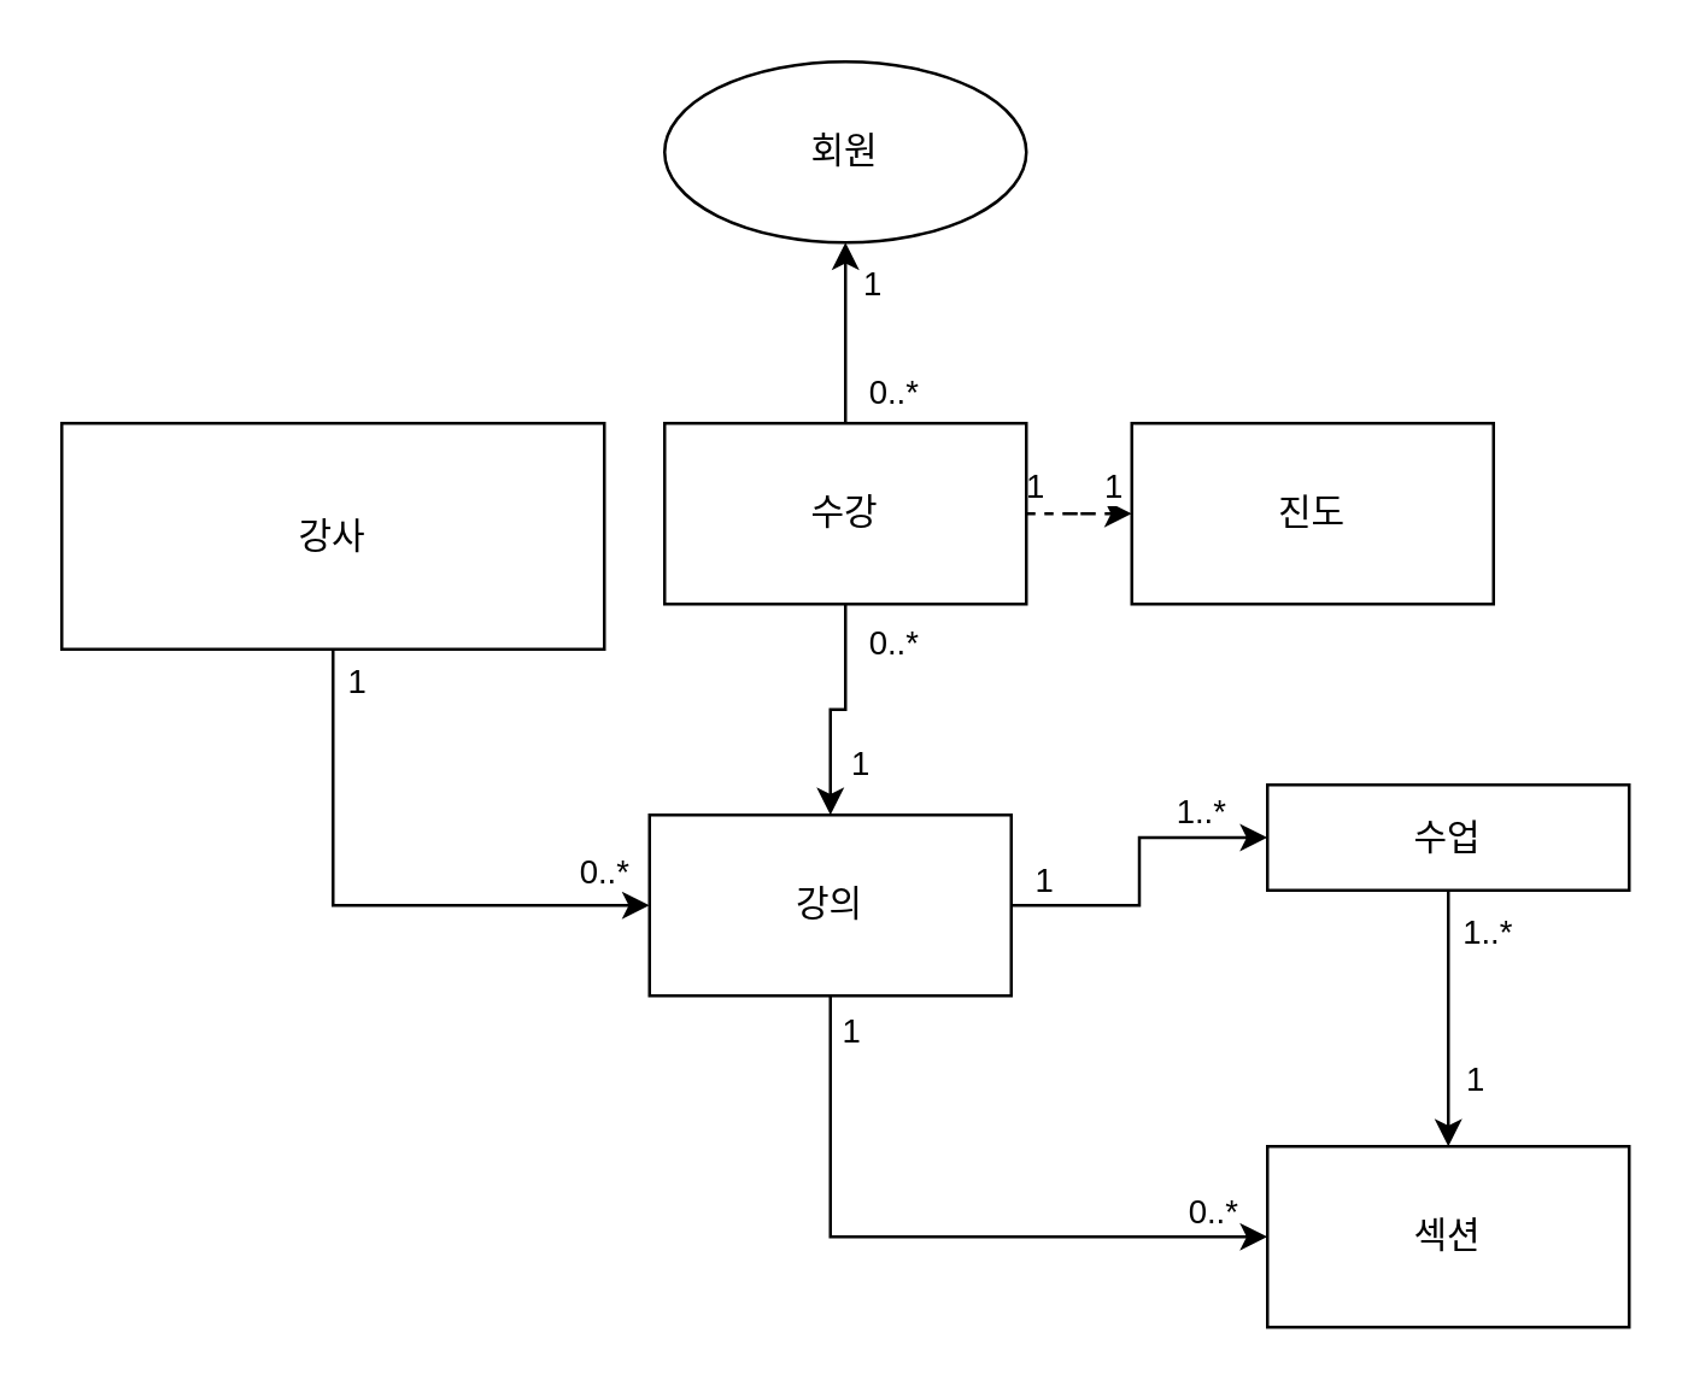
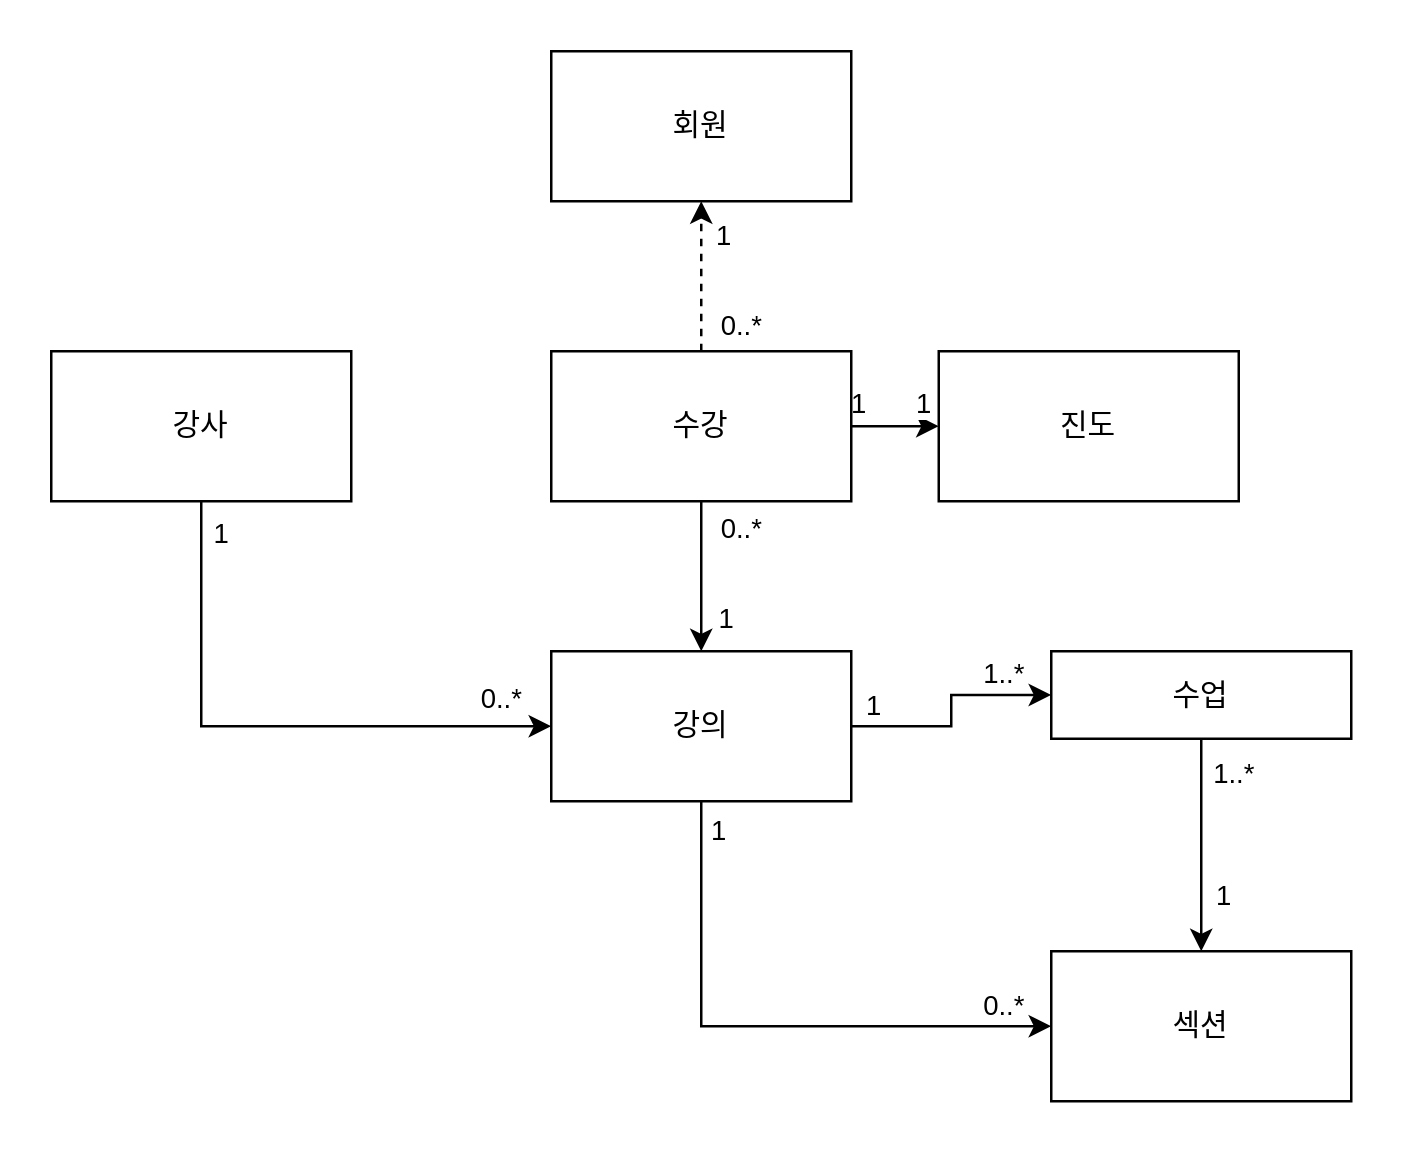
- <mxCell id="2" value="회원" style="ellipse;whiteSpace=wrap;html=1;" vertex="1" parent="1"><mxGeometry x="220" y="20" width="120" height="60" as="geometry" /></mxCell>
+ <mxCell id="2" value="회원" style="rounded=0;whiteSpace=wrap;html=1;" vertex="1" parent="1"><mxGeometry x="220" y="20" width="120" height="60" as="geometry" /></mxCell>
- <mxCell id="7" style="edgeStyle=orthogonalEdgeStyle;rounded=0;orthogonalLoop=1;jettySize=auto;html=1;exitX=0.5;exitY=0;exitDx=0;exitDy=0;" edge="1" parent="1" source="16" target="2"><mxGeometry relative="1" as="geometry" /></mxCell>
+ <mxCell id="7" style="edgeStyle=orthogonalEdgeStyle;rounded=0;orthogonalLoop=1;jettySize=auto;html=1;exitX=0.5;exitY=0;exitDx=0;exitDy=0;dashed=1;" edge="1" parent="1" source="16" target="2"><mxGeometry relative="1" as="geometry" /></mxCell>
- <mxCell id="13" style="edgeStyle=orthogonalEdgeStyle;rounded=0;orthogonalLoop=1;jettySize=auto;html=1;entryX=0;entryY=0.5;entryDx=0;entryDy=0;dashed=1;" edge="1" parent="1" source="16" target="17"><mxGeometry relative="1" as="geometry" /></mxCell>
+ <mxCell id="13" style="edgeStyle=orthogonalEdgeStyle;rounded=0;orthogonalLoop=1;jettySize=auto;html=1;entryX=0;entryY=0.5;entryDx=0;entryDy=0;" edge="1" parent="1" source="16" target="17"><mxGeometry relative="1" as="geometry" /></mxCell>
- <mxCell id="6" value="강사" style="rounded=0;whiteSpace=wrap;html=1;" vertex="1" parent="1"><mxGeometry x="20" y="140" width="180" height="75" as="geometry" /></mxCell>
+ <mxCell id="6" value="강사" style="rounded=0;whiteSpace=wrap;html=1;" vertex="1" parent="1"><mxGeometry x="20" y="140" width="120" height="60" as="geometry" /></mxCell>
- <mxCell id="24" value="강의" style="rounded=0;whiteSpace=wrap;html=1;" vertex="1" parent="1"><mxGeometry x="215" y="270" width="120" height="60" as="geometry" /></mxCell>
+ <mxCell id="24" value="강의" style="rounded=0;whiteSpace=wrap;html=1;" vertex="1" parent="1"><mxGeometry x="220" y="260" width="120" height="60" as="geometry" /></mxCell>
